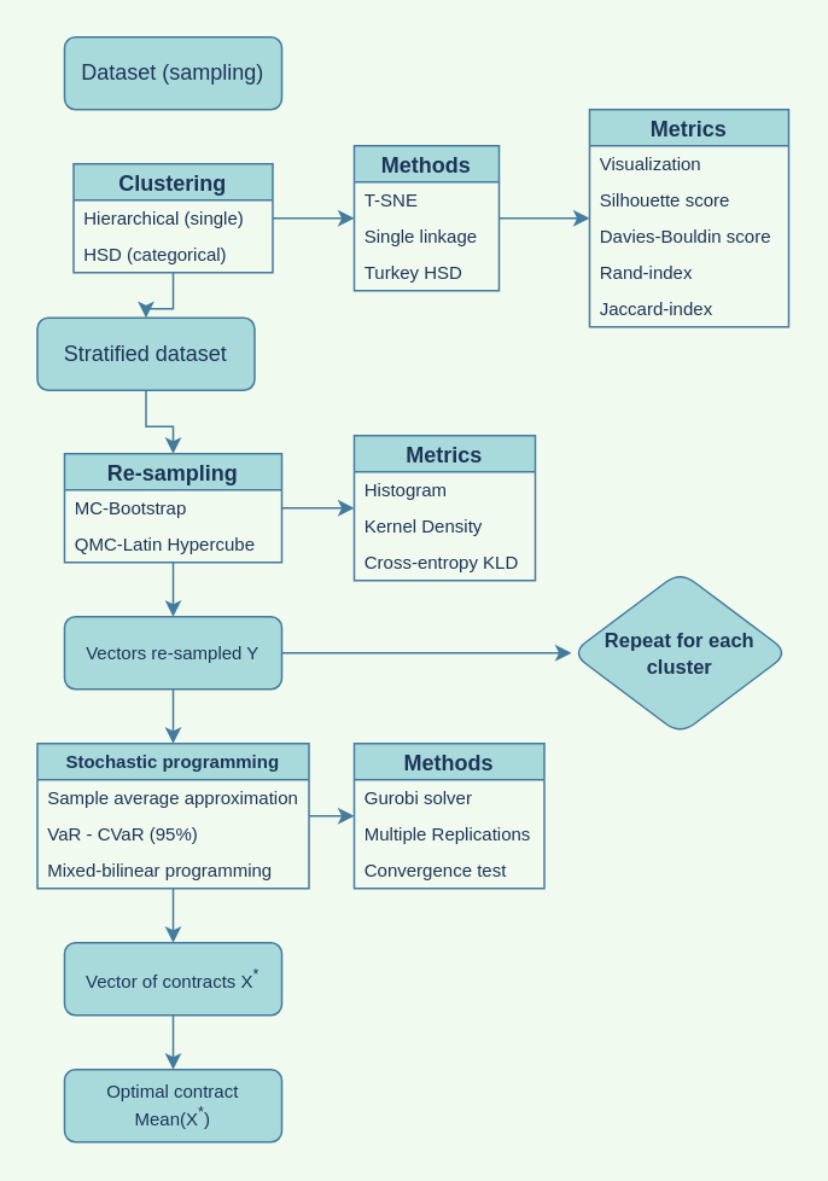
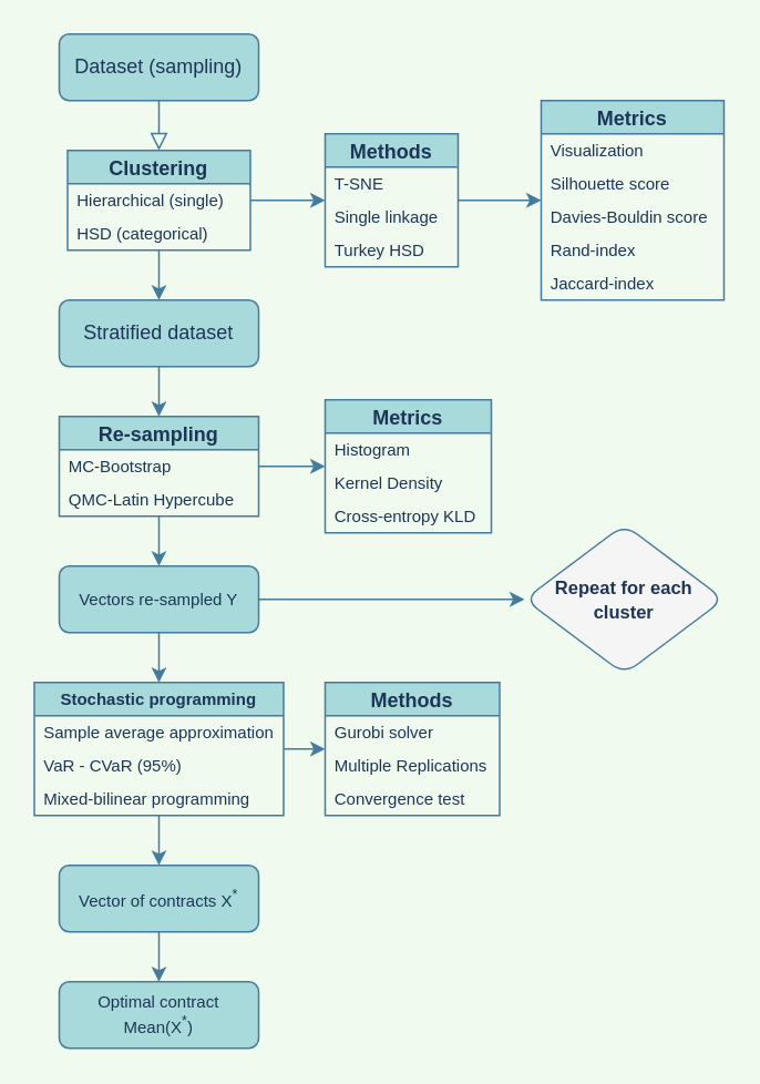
+ <mxCell id="2" value="" style="rounded=0;html=1;jettySize=auto;orthogonalLoop=1;fontSize=11;endArrow=block;endFill=0;endSize=8;strokeWidth=1;shadow=0;labelBackgroundColor=none;edgeStyle=orthogonalEdgeStyle;entryX=0.5;entryY=0;entryDx=0;entryDy=0;strokeColor=#457B9D;fontColor=#1D3557;" parent="1" source="3" target="6" edge="1"><mxGeometry relative="1" as="geometry"><mxPoint x="95" y="80" as="targetPoint" /></mxGeometry></mxCell>
- <mxCell id="21" value="Stratified dataset" style="rounded=1;whiteSpace=wrap;html=1;fontSize=12;fillColor=#A8DADC;strokeColor=#457B9D;fontColor=#1D3557;" parent="1" vertex="1"><mxGeometry x="20" y="175" width="120" height="40" as="geometry" /></mxCell>
+ <mxCell id="21" value="Stratified dataset" style="rounded=1;whiteSpace=wrap;html=1;fontSize=12;fillColor=#A8DADC;strokeColor=#457B9D;fontColor=#1D3557;" parent="1" vertex="1"><mxGeometry x="35" y="180" width="120" height="40" as="geometry" /></mxCell>
- <mxCell id="48" value="&lt;b&gt;&lt;font style=&quot;font-size: 11px; line-height: 1.2;&quot;&gt;Repeat for each cluster&lt;/font&gt;&lt;/b&gt;" style="rhombus;whiteSpace=wrap;html=1;rounded=1;fontStyle=0;startSize=20;fillColor=#A8DADC;strokeColor=#457B9D;fontColor=#1D3557;" parent="1" vertex="1"><mxGeometry x="315" y="315" width="120" height="90" as="geometry" /></mxCell>
+ <mxCell id="48" value="&lt;b&gt;&lt;font style=&quot;font-size: 11px; line-height: 1.2;&quot;&gt;Repeat for each cluster&lt;/font&gt;&lt;/b&gt;" style="rhombus;whiteSpace=wrap;html=1;rounded=1;fontStyle=0;startSize=20;fillColor=#f5f5f5;strokeColor=#457B9D;fontColor=#1D3557;" parent="1" vertex="1"><mxGeometry x="315" y="315" width="120" height="90" as="geometry" /></mxCell>
